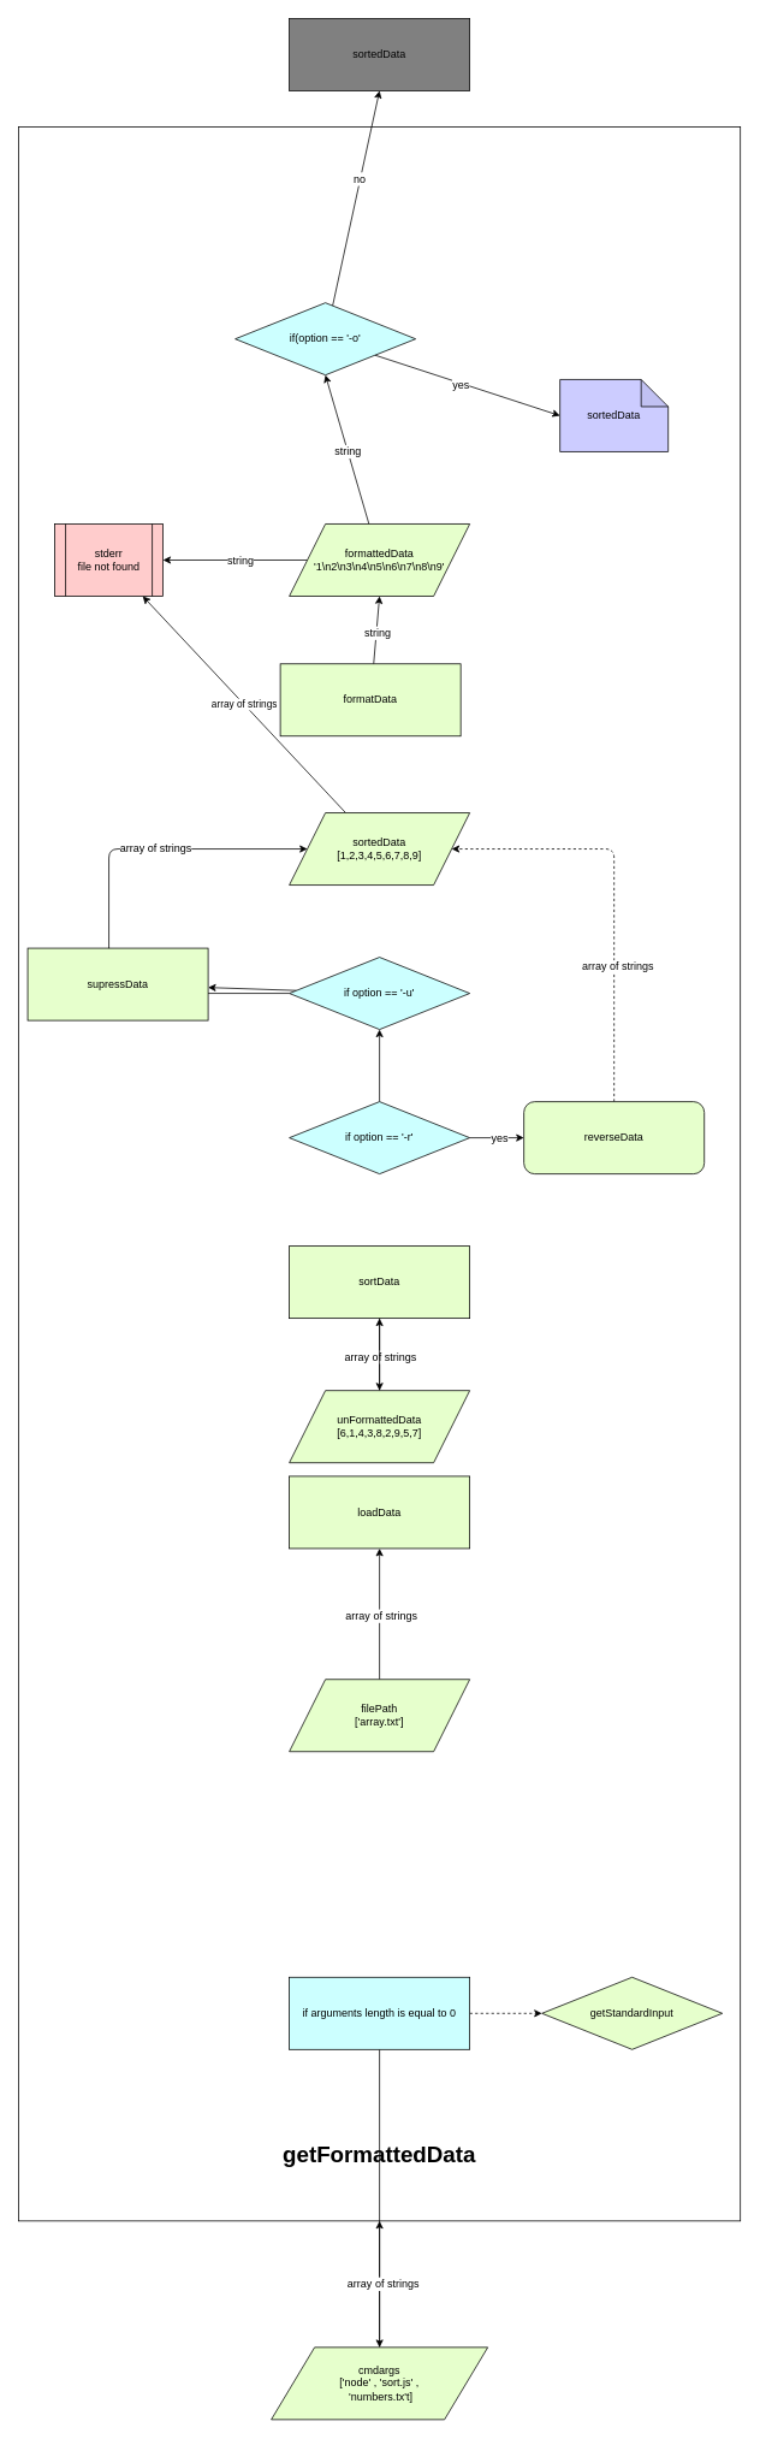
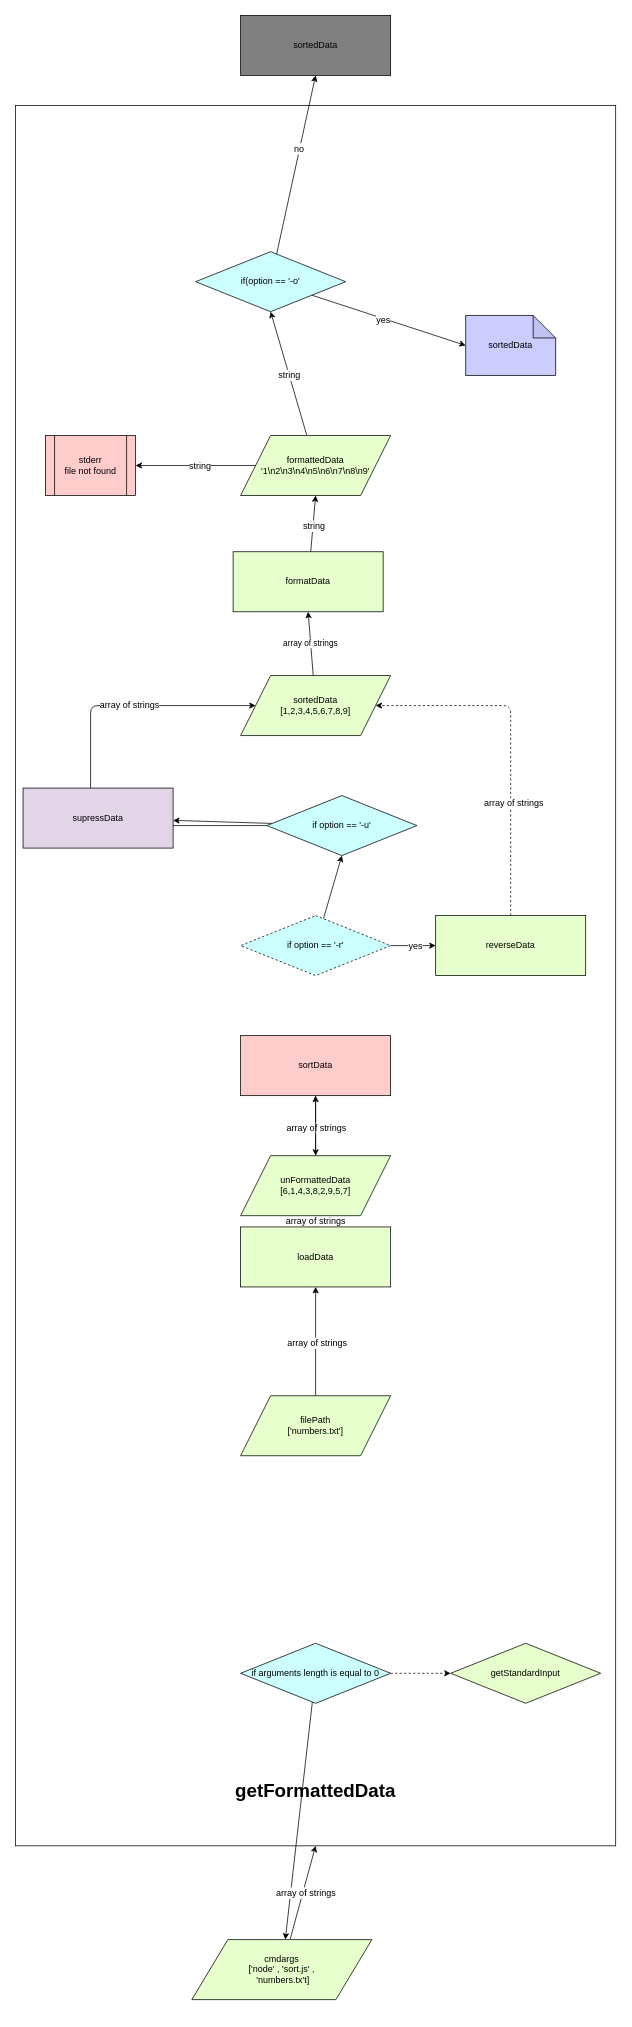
- <mxCell id="13" value="array of strings" style="edgeStyle=none;rounded=1;orthogonalLoop=1;jettySize=auto;html=1;" edge="1" parent="1" source="14" target="3"><mxGeometry relative="1" as="geometry" /></mxCell>
+ <mxCell id="13" value="array of strings" style="edgeStyle=none;rounded=1;orthogonalLoop=1;jettySize=auto;html=1;entryX=0.5;entryY=1;entryDx=0;entryDy=0;" edge="1" parent="1" source="14" target="11"><mxGeometry relative="1" as="geometry" /></mxCell>
- <mxCell id="46" value="supressData" style="rounded=0;whiteSpace=wrap;html=1;fillColor=#E6FFCC;" vertex="1" parent="1"><mxGeometry x="30" y="1050" width="200" height="80" as="geometry" /></mxCell>
+ <mxCell id="46" value="supressData" style="rounded=0;whiteSpace=wrap;html=1;fillColor=#e1d5e7;" vertex="1" parent="1"><mxGeometry x="30" y="1050" width="200" height="80" as="geometry" /></mxCell>
- <mxCell id="40" value="if option == '-u'" style="rhombus;whiteSpace=wrap;html=1;fillColor=#CCFFFF;" vertex="1" parent="1"><mxGeometry x="320" y="1060" width="200" height="80" as="geometry" /></mxCell>
+ <mxCell id="40" value="if option == '-u'" style="rhombus;whiteSpace=wrap;html=1;fillColor=#CCFFFF;" vertex="1" parent="1"><mxGeometry x="355" y="1060" width="200" height="80" as="geometry" /></mxCell>
- <mxCell id="37" value="if option == '-r'" style="rhombus;whiteSpace=wrap;html=1;fillColor=#CCFFFF;" vertex="1" parent="1"><mxGeometry x="320" y="1220" width="200" height="80" as="geometry" /></mxCell>
+ <mxCell id="37" value="if option == '-r'" style="rhombus;whiteSpace=wrap;html=1;fillColor=#CCFFFF;dashed=1;" vertex="1" parent="1"><mxGeometry x="320" y="1220" width="200" height="80" as="geometry" /></mxCell>
- <mxCell id="33" value="reverseData" style="whiteSpace=wrap;html=1;fillColor=#E6FFCC;rounded=1;" vertex="1" parent="1"><mxGeometry x="580" y="1220" width="200" height="80" as="geometry" /></mxCell>
+ <mxCell id="33" value="reverseData" style="rounded=0;whiteSpace=wrap;html=1;fillColor=#E6FFCC;" vertex="1" parent="1"><mxGeometry x="580" y="1220" width="200" height="80" as="geometry" /></mxCell>
- <mxCell id="12" value="sortData" style="rounded=0;whiteSpace=wrap;html=1;fillColor=#E6FFCC;" vertex="1" parent="1"><mxGeometry x="320" y="1380" width="200" height="80" as="geometry" /></mxCell>
+ <mxCell id="12" value="sortData" style="rounded=0;whiteSpace=wrap;html=1;fillColor=#ffcccc;" vertex="1" parent="1"><mxGeometry x="320" y="1380" width="200" height="80" as="geometry" /></mxCell>
+ <mxCell id="17" value="&lt;span style=&quot;font-size: 12px&quot;&gt;array of strings&lt;/span&gt;" style="edgeStyle=none;rounded=1;orthogonalLoop=1;jettySize=auto;html=1;entryX=0.5;entryY=1;entryDx=0;entryDy=0;" edge="1" parent="1" source="50" target="48"><mxGeometry relative="1" as="geometry"><mxPoint x="400" y="1620" as="targetPoint" /></mxGeometry></mxCell>
- <mxCell id="20" value="filePath&lt;br&gt;['array.txt']" style="shape=parallelogram;perimeter=parallelogramPerimeter;whiteSpace=wrap;html=1;fillColor=#E6FFCC;" vertex="1" parent="1"><mxGeometry x="320" y="1860" width="200" height="80" as="geometry" /></mxCell>
+ <mxCell id="20" value="filePath&lt;br&gt;['numbers.txt']" style="shape=parallelogram;perimeter=parallelogramPerimeter;whiteSpace=wrap;html=1;fillColor=#E6FFCC;" vertex="1" parent="1"><mxGeometry x="320" y="1860" width="200" height="80" as="geometry" /></mxCell>
- <mxCell id="28" value="if arguments length is equal to 0" style="whiteSpace=wrap;html=1;fillColor=#CCFFFF;rounded=0;" vertex="1" parent="1"><mxGeometry x="320" y="2190" width="200" height="80" as="geometry" /></mxCell>
+ <mxCell id="28" value="if arguments length is equal to 0" style="rhombus;whiteSpace=wrap;html=1;fillColor=#CCFFFF;" vertex="1" parent="1"><mxGeometry x="320" y="2190" width="200" height="80" as="geometry" /></mxCell>
- <mxCell id="45" value="cmdargs&lt;br&gt;['node' , 'sort.js' ,&lt;br&gt;&amp;nbsp;'numbers.tx't]" style="shape=parallelogram;perimeter=parallelogramPerimeter;whiteSpace=wrap;html=1;fillColor=#E6FFCC;" vertex="1" parent="1"><mxGeometry x="300" y="2600" width="240" height="80" as="geometry" /></mxCell>
+ <mxCell id="45" value="cmdargs&lt;br&gt;['node' , 'sort.js' ,&lt;br&gt;&amp;nbsp;'numbers.tx't]" style="shape=parallelogram;perimeter=parallelogramPerimeter;whiteSpace=wrap;html=1;fillColor=#E6FFCC;" vertex="1" parent="1"><mxGeometry x="255" y="2585" width="240" height="80" as="geometry" /></mxCell>
